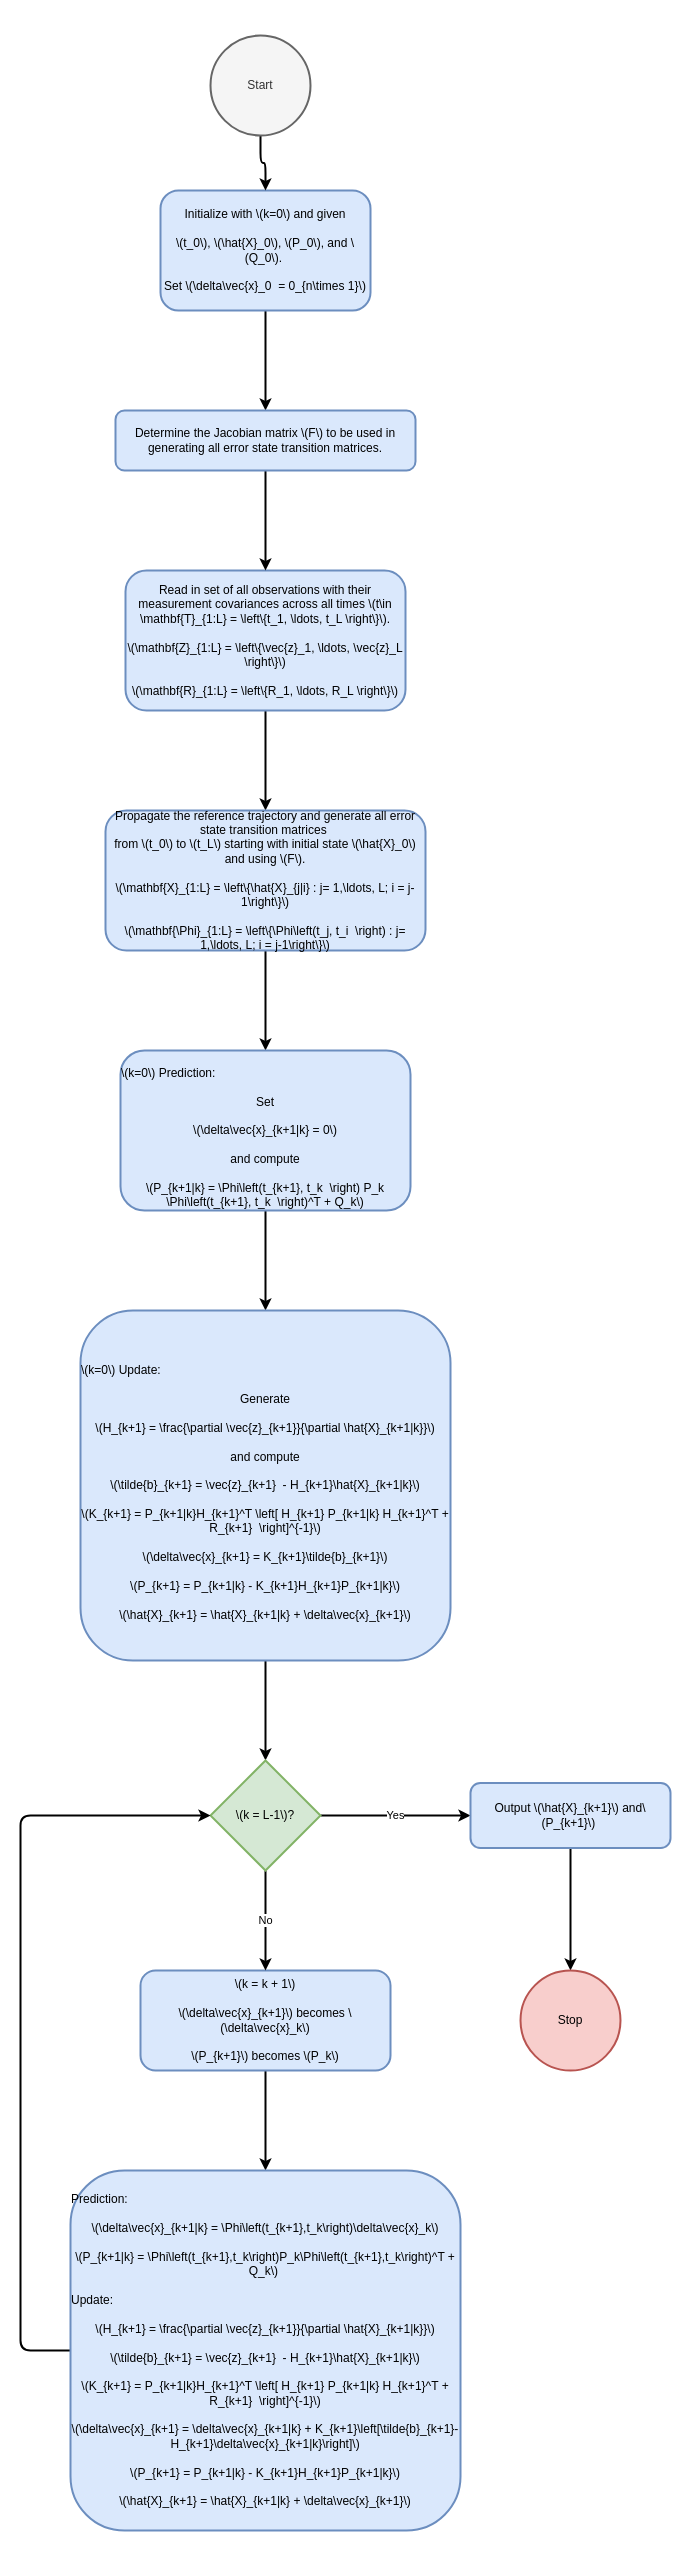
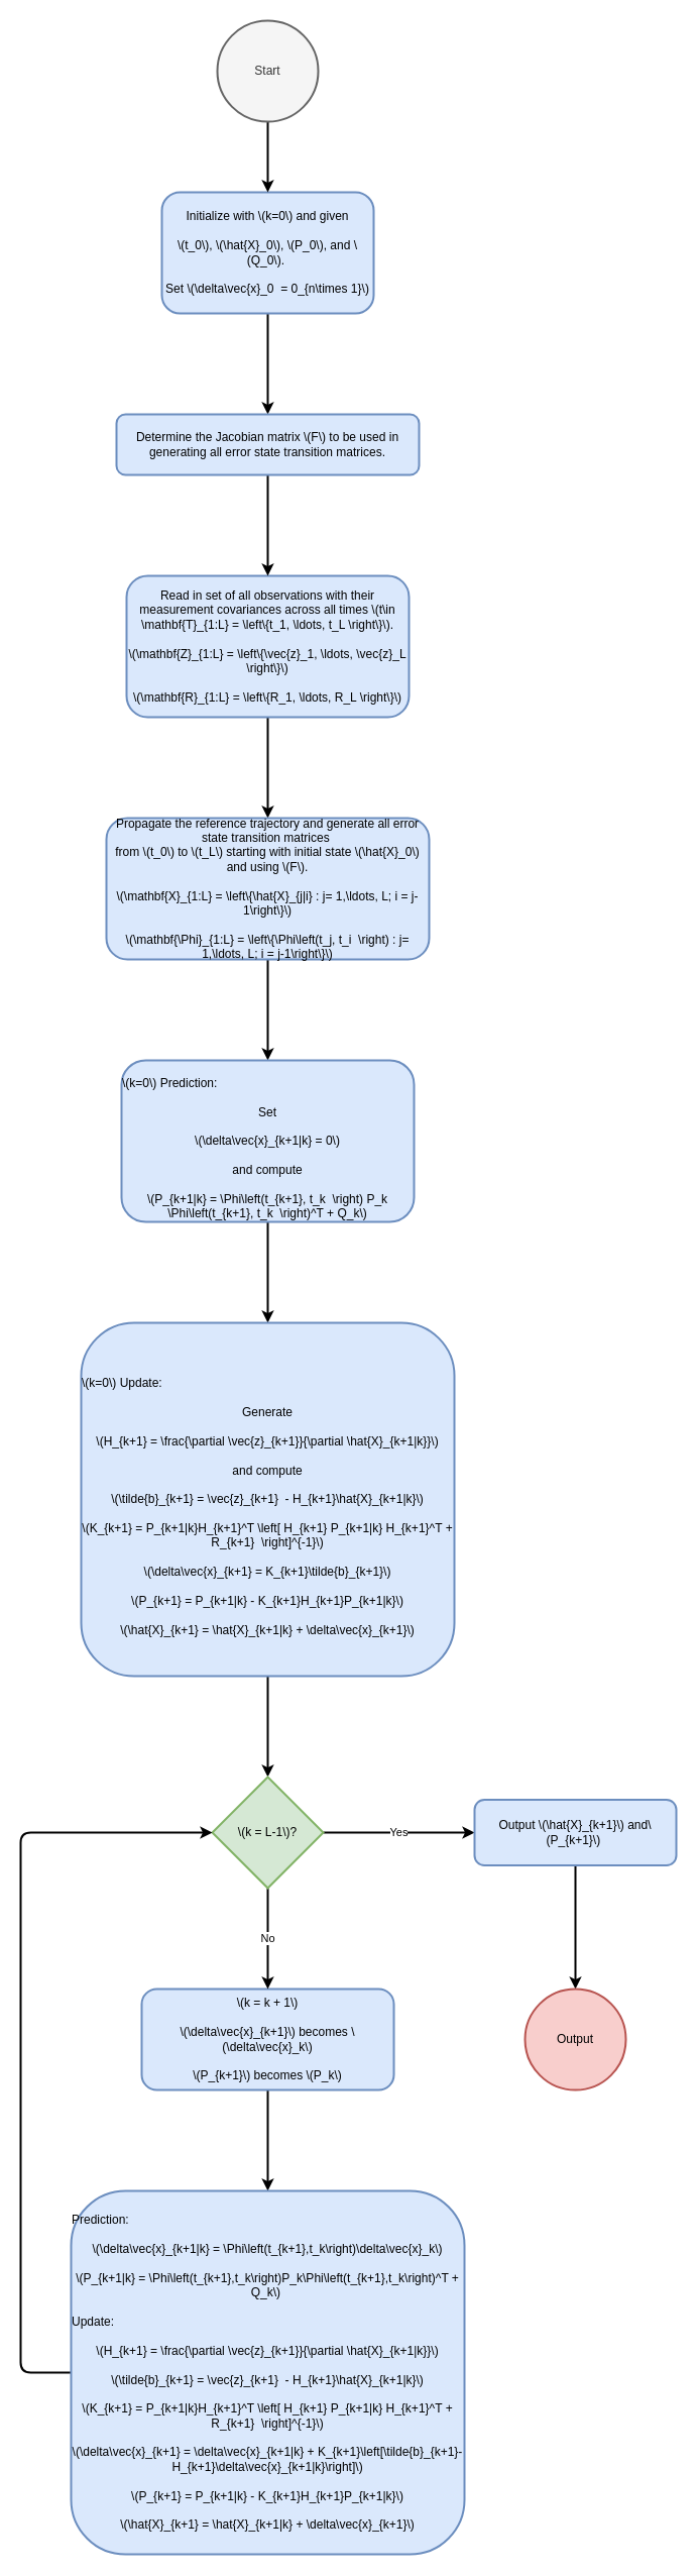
- <mxCell id="24" value="Start" style="strokeWidth=2;html=1;shape=mxgraph.flowchart.start_2;whiteSpace=wrap;fillColor=#f5f5f5;strokeColor=#666666;fontColor=#333333;" vertex="1" parent="1"><mxGeometry x="210" y="35" width="100" height="100" as="geometry" /></mxCell>
+ <mxCell id="24" value="Start" style="strokeWidth=2;html=1;shape=mxgraph.flowchart.start_2;whiteSpace=wrap;fillColor=#f5f5f5;strokeColor=#666666;fontColor=#333333;" vertex="1" parent="1"><mxGeometry x="215" y="20" width="100" height="100" as="geometry" /></mxCell>
- <mxCell id="25" value="Stop" style="strokeWidth=2;html=1;shape=mxgraph.flowchart.start_2;whiteSpace=wrap;fillColor=#f8cecc;strokeColor=#b85450;" vertex="1" parent="1"><mxGeometry x="520" y="1970" width="100" height="100" as="geometry" /></mxCell>
+ <mxCell id="25" value="Output" style="strokeWidth=2;html=1;shape=mxgraph.flowchart.start_2;whiteSpace=wrap;fillColor=#f8cecc;strokeColor=#b85450;" vertex="1" parent="1"><mxGeometry x="520" y="1970" width="100" height="100" as="geometry" /></mxCell>
